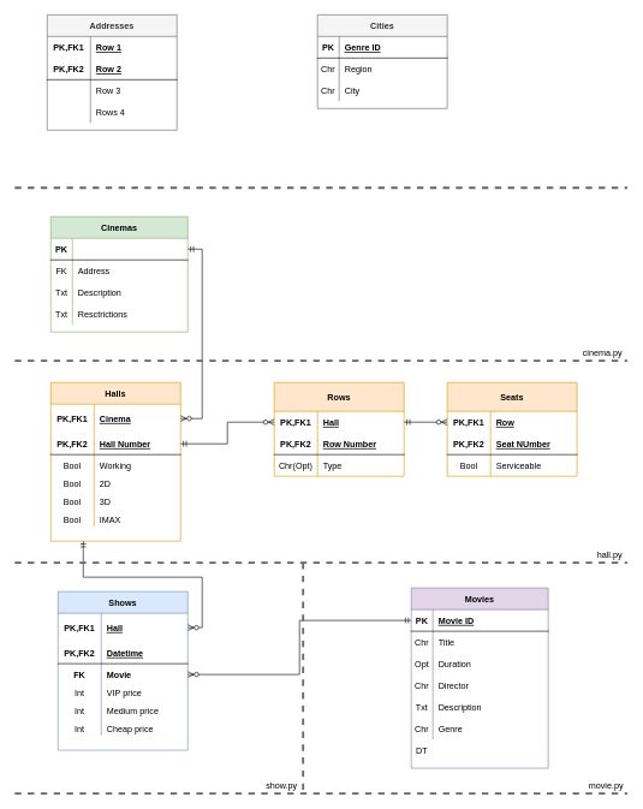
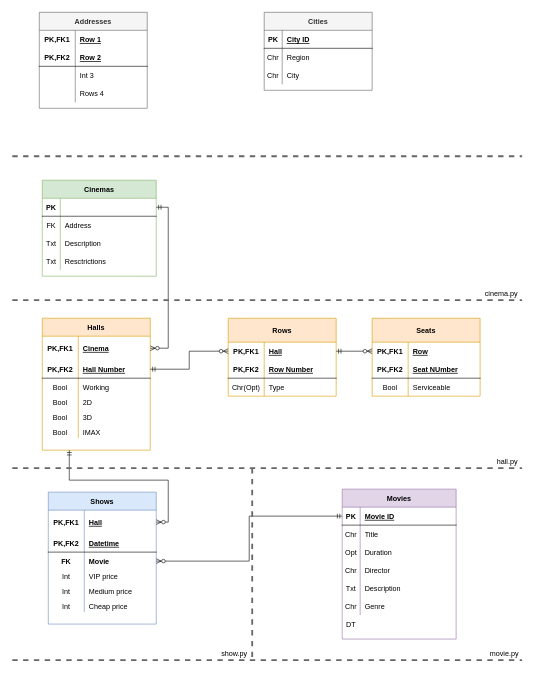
- <mxCell id="118" value="Genre ID" style="shape=partialRectangle;connectable=0;fillColor=none;top=0;left=0;bottom=0;right=0;align=left;spacingLeft=6;fontStyle=5;overflow=hidden;" vertex="1" parent="116"><mxGeometry x="30" width="150" height="30" as="geometry" /></mxCell>
+ <mxCell id="118" value="City ID" style="shape=partialRectangle;connectable=0;fillColor=none;top=0;left=0;bottom=0;right=0;align=left;spacingLeft=6;fontStyle=5;overflow=hidden;" vertex="1" parent="116"><mxGeometry x="30" width="150" height="30" as="geometry" /></mxCell>
- <mxCell id="110" value="Row 3" style="shape=partialRectangle;connectable=0;fillColor=none;top=0;left=0;bottom=0;right=0;align=left;spacingLeft=6;overflow=hidden;" vertex="1" parent="108"><mxGeometry x="60" width="120" height="30" as="geometry" /></mxCell>
+ <mxCell id="110" value="Int 3" style="shape=partialRectangle;connectable=0;fillColor=none;top=0;left=0;bottom=0;right=0;align=left;spacingLeft=6;overflow=hidden;" vertex="1" parent="108"><mxGeometry x="60" width="120" height="30" as="geometry" /></mxCell>
